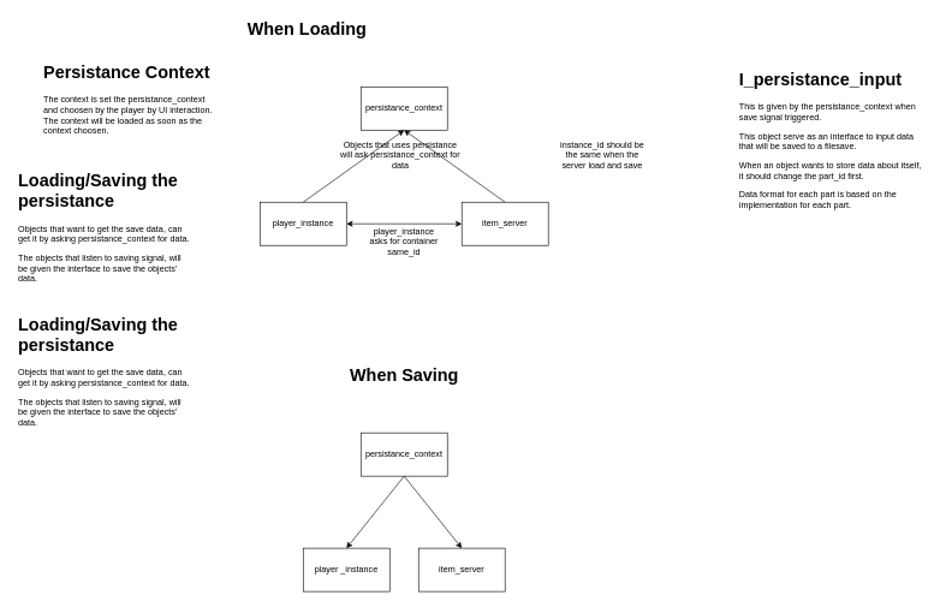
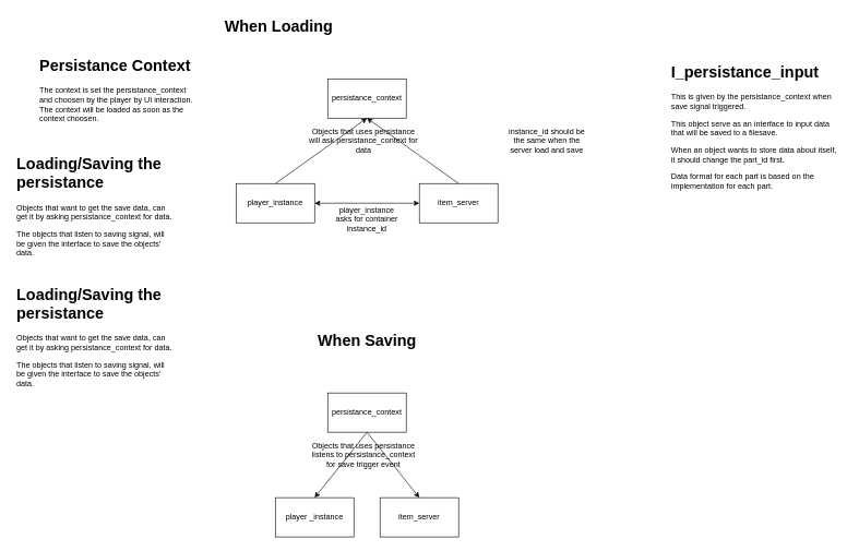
- <mxCell id="17" value="player_instance asks for container same_id" style="text;html=1;strokeColor=none;fillColor=none;align=center;verticalAlign=middle;whiteSpace=wrap;rounded=0;" parent="1" vertex="1"><mxGeometry x="505" y="320" width="110" height="30" as="geometry" /></mxCell>
+ <mxCell id="17" value="player_instance asks for container instance_id" style="text;html=1;strokeColor=none;fillColor=none;align=center;verticalAlign=middle;whiteSpace=wrap;rounded=0;" parent="1" vertex="1"><mxGeometry x="505" y="320" width="110" height="30" as="geometry" /></mxCell>
+ <mxCell id="15" value="Objects that uses persistance listens to persistance_context for save trigger event" style="text;html=1;strokeColor=none;fillColor=none;align=center;verticalAlign=middle;whiteSpace=wrap;rounded=0;" parent="1" vertex="1"><mxGeometry x="470" y="680" width="170" height="30" as="geometry" /></mxCell>
